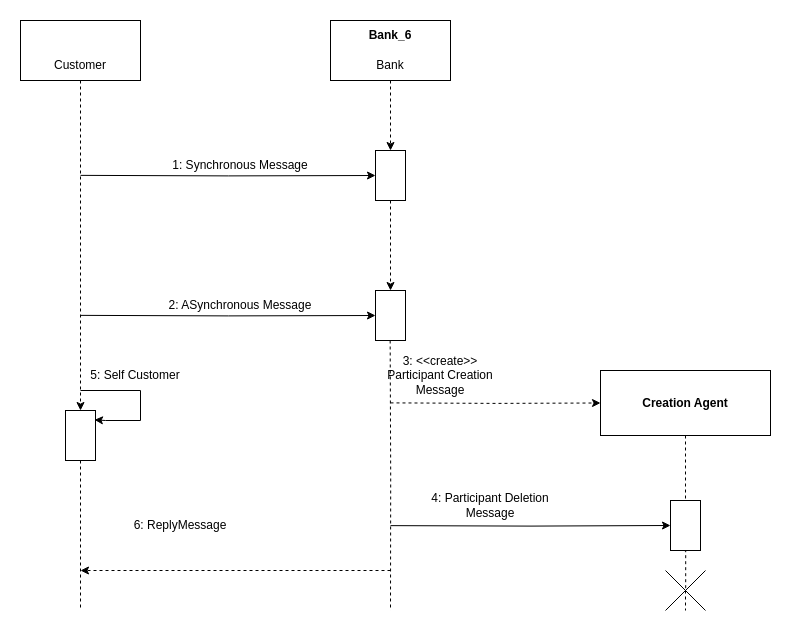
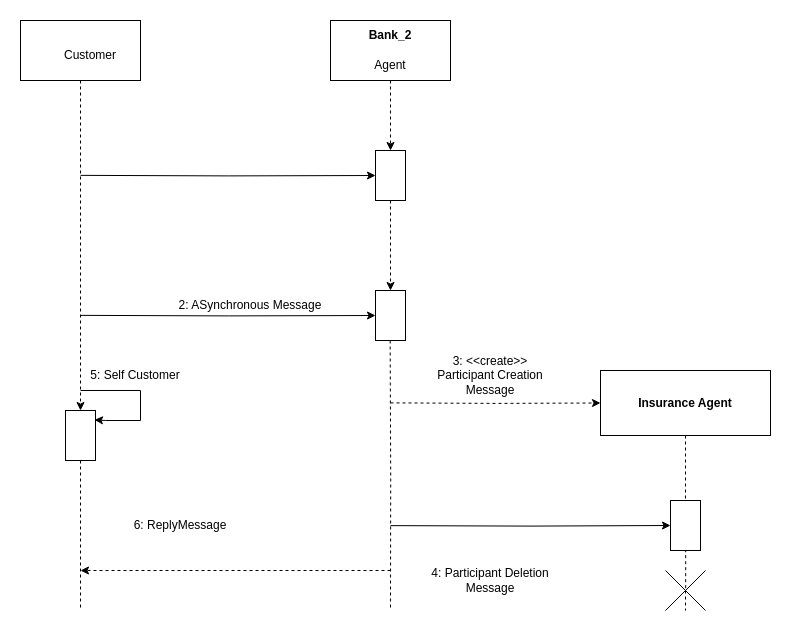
- <mxCell id="25" value="&lt;b&gt;Bank_6&lt;/b&gt;" style="text;strokeColor=none;align=center;fillColor=none;html=1;verticalAlign=middle;whiteSpace=wrap;rounded=0;" vertex="1" parent="1"><mxGeometry x="360" y="20" width="60" height="30" as="geometry" /></mxCell>
+ <mxCell id="25" value="&lt;b&gt;Bank_2&lt;/b&gt;" style="text;strokeColor=none;align=center;fillColor=none;html=1;verticalAlign=middle;whiteSpace=wrap;rounded=0;" vertex="1" parent="1"><mxGeometry x="360" y="20" width="60" height="30" as="geometry" /></mxCell>
- <mxCell id="24" value="Customer" style="text;strokeColor=none;align=center;fillColor=none;html=1;verticalAlign=middle;whiteSpace=wrap;rounded=0;" vertex="1" parent="1"><mxGeometry x="50" y="50" width="60" height="30" as="geometry" /></mxCell>
+ <mxCell id="24" value="Customer" style="text;strokeColor=none;align=center;fillColor=none;html=1;verticalAlign=middle;whiteSpace=wrap;rounded=0;" vertex="1" parent="1"><mxGeometry x="60" y="40" width="60" height="30" as="geometry" /></mxCell>
- <mxCell id="26" value="Bank" style="text;strokeColor=none;align=center;fillColor=none;html=1;verticalAlign=middle;whiteSpace=wrap;rounded=0;" vertex="1" parent="1"><mxGeometry x="360" y="50" width="60" height="30" as="geometry" /></mxCell>
+ <mxCell id="26" value="Agent" style="text;strokeColor=none;align=center;fillColor=none;html=1;verticalAlign=middle;whiteSpace=wrap;rounded=0;" vertex="1" parent="1"><mxGeometry x="360" y="50" width="60" height="30" as="geometry" /></mxCell>
- <mxCell id="27" value="1: Synchronous Message" style="text;strokeColor=none;align=center;fillColor=none;html=1;verticalAlign=middle;whiteSpace=wrap;rounded=0;" vertex="1" parent="1"><mxGeometry x="160" y="150" width="160" height="30" as="geometry" /></mxCell>
- <mxCell id="28" value="2: ASynchronous Message" style="text;strokeColor=none;align=center;fillColor=none;html=1;verticalAlign=middle;whiteSpace=wrap;rounded=0;" vertex="1" parent="1"><mxGeometry x="160" y="290" width="160" height="30" as="geometry" /></mxCell>
+ <mxCell id="28" value="2: ASynchronous Message" style="text;strokeColor=none;align=center;fillColor=none;html=1;verticalAlign=middle;whiteSpace=wrap;rounded=0;" vertex="1" parent="1"><mxGeometry x="170" y="290" width="160" height="30" as="geometry" /></mxCell>
- <mxCell id="31" value="3: &amp;lt;&amp;lt;create&amp;gt;&amp;gt;&lt;div&gt;Participant Creation&lt;/div&gt;&lt;div&gt;Message&lt;/div&gt;" style="text;strokeColor=none;align=center;fillColor=none;html=1;verticalAlign=middle;whiteSpace=wrap;rounded=0;" vertex="1" parent="1"><mxGeometry x="360" y="350" width="160" height="50" as="geometry" /></mxCell>
+ <mxCell id="31" value="3: &amp;lt;&amp;lt;create&amp;gt;&amp;gt;&lt;div&gt;Participant Creation&lt;/div&gt;&lt;div&gt;Message&lt;/div&gt;" style="text;strokeColor=none;align=center;fillColor=none;html=1;verticalAlign=middle;whiteSpace=wrap;rounded=0;" vertex="1" parent="1"><mxGeometry x="410" y="350" width="160" height="50" as="geometry" /></mxCell>
- <mxCell id="33" value="&lt;b&gt;Creation Agent&lt;/b&gt;" style="text;strokeColor=none;align=center;fillColor=none;html=1;verticalAlign=middle;whiteSpace=wrap;rounded=0;" vertex="1" parent="1"><mxGeometry x="630" y="387.5" width="110" height="30" as="geometry" /></mxCell>
+ <mxCell id="33" value="&lt;b&gt;Insurance Agent&lt;/b&gt;" style="text;strokeColor=none;align=center;fillColor=none;html=1;verticalAlign=middle;whiteSpace=wrap;rounded=0;" vertex="1" parent="1"><mxGeometry x="630" y="387.5" width="110" height="30" as="geometry" /></mxCell>
- <mxCell id="32" value="4:&amp;nbsp;&lt;span style=&quot;background-color: initial;&quot;&gt;Participant Deletion&lt;/span&gt;&lt;div&gt;Message&lt;/div&gt;" style="text;strokeColor=none;align=center;fillColor=none;html=1;verticalAlign=middle;whiteSpace=wrap;rounded=0;" vertex="1" parent="1"><mxGeometry x="410" y="480" width="160" height="50" as="geometry" /></mxCell>
+ <mxCell id="32" value="4:&amp;nbsp;&lt;span style=&quot;background-color: initial;&quot;&gt;Participant Deletion&lt;/span&gt;&lt;div&gt;Message&lt;/div&gt;" style="text;strokeColor=none;align=center;fillColor=none;html=1;verticalAlign=middle;whiteSpace=wrap;rounded=0;" vertex="1" parent="1"><mxGeometry x="410" y="555" width="160" height="50" as="geometry" /></mxCell>
